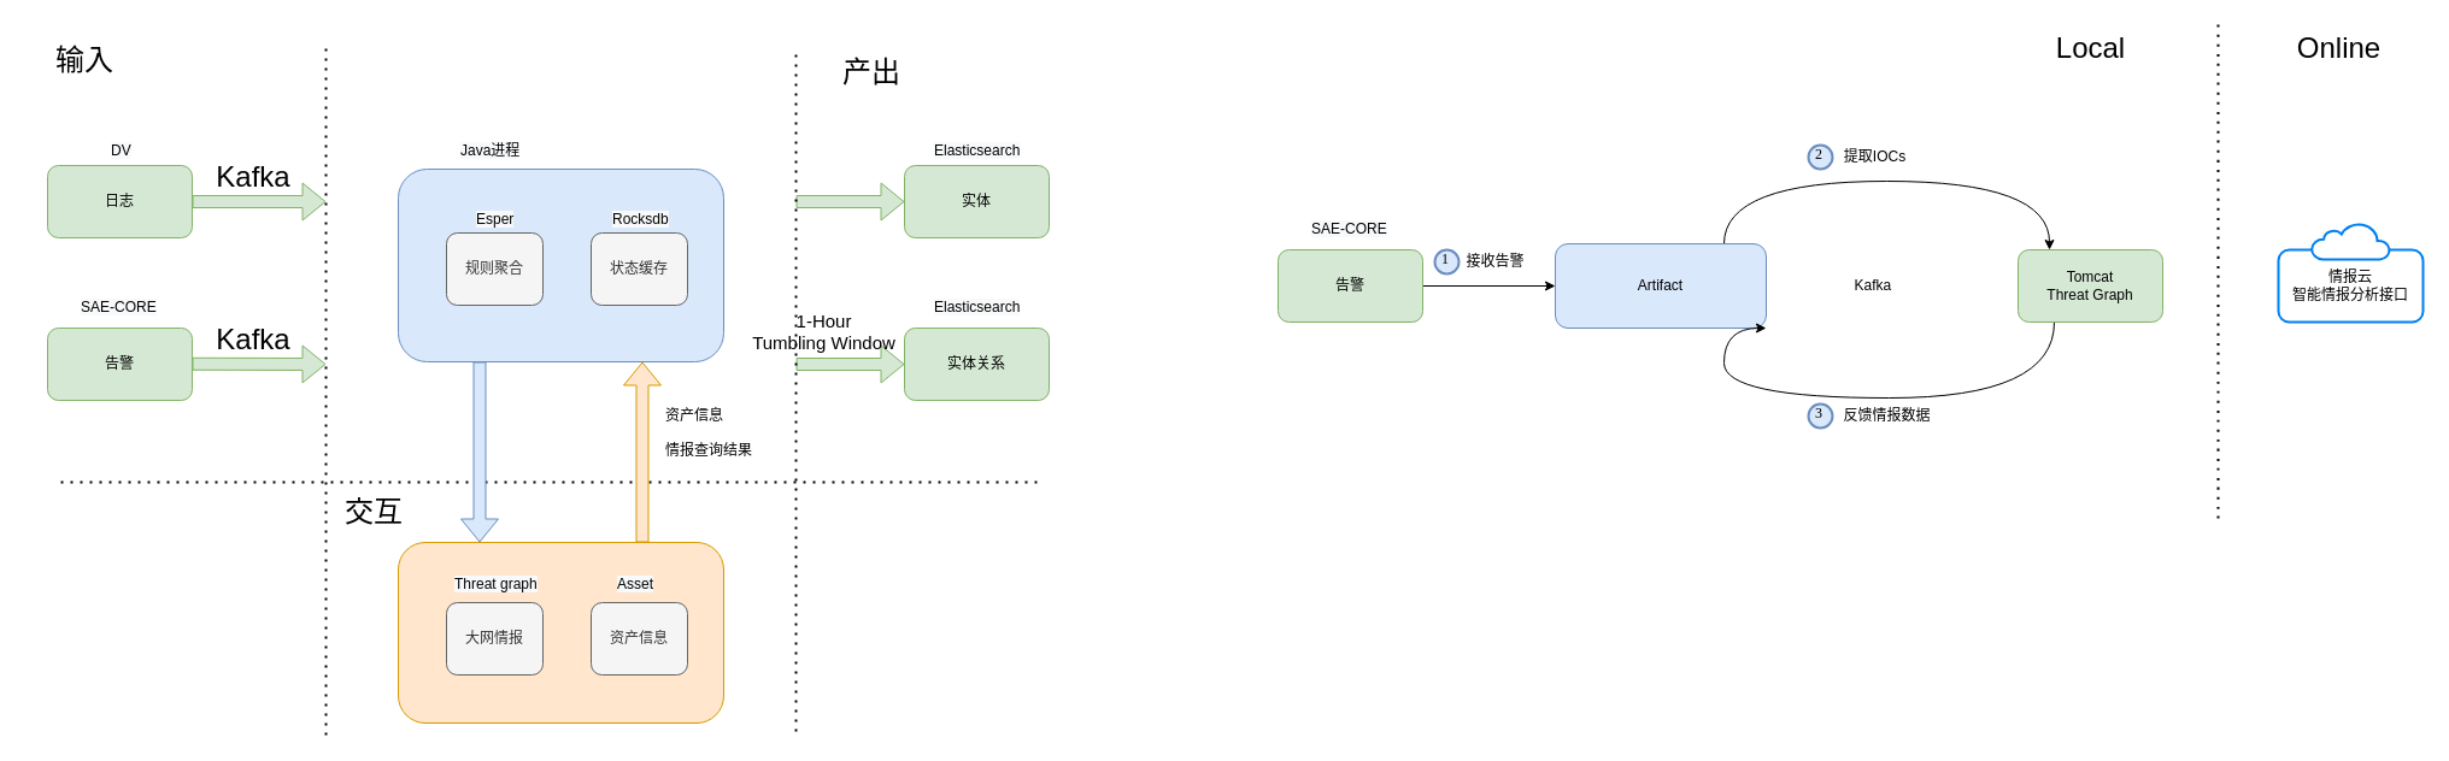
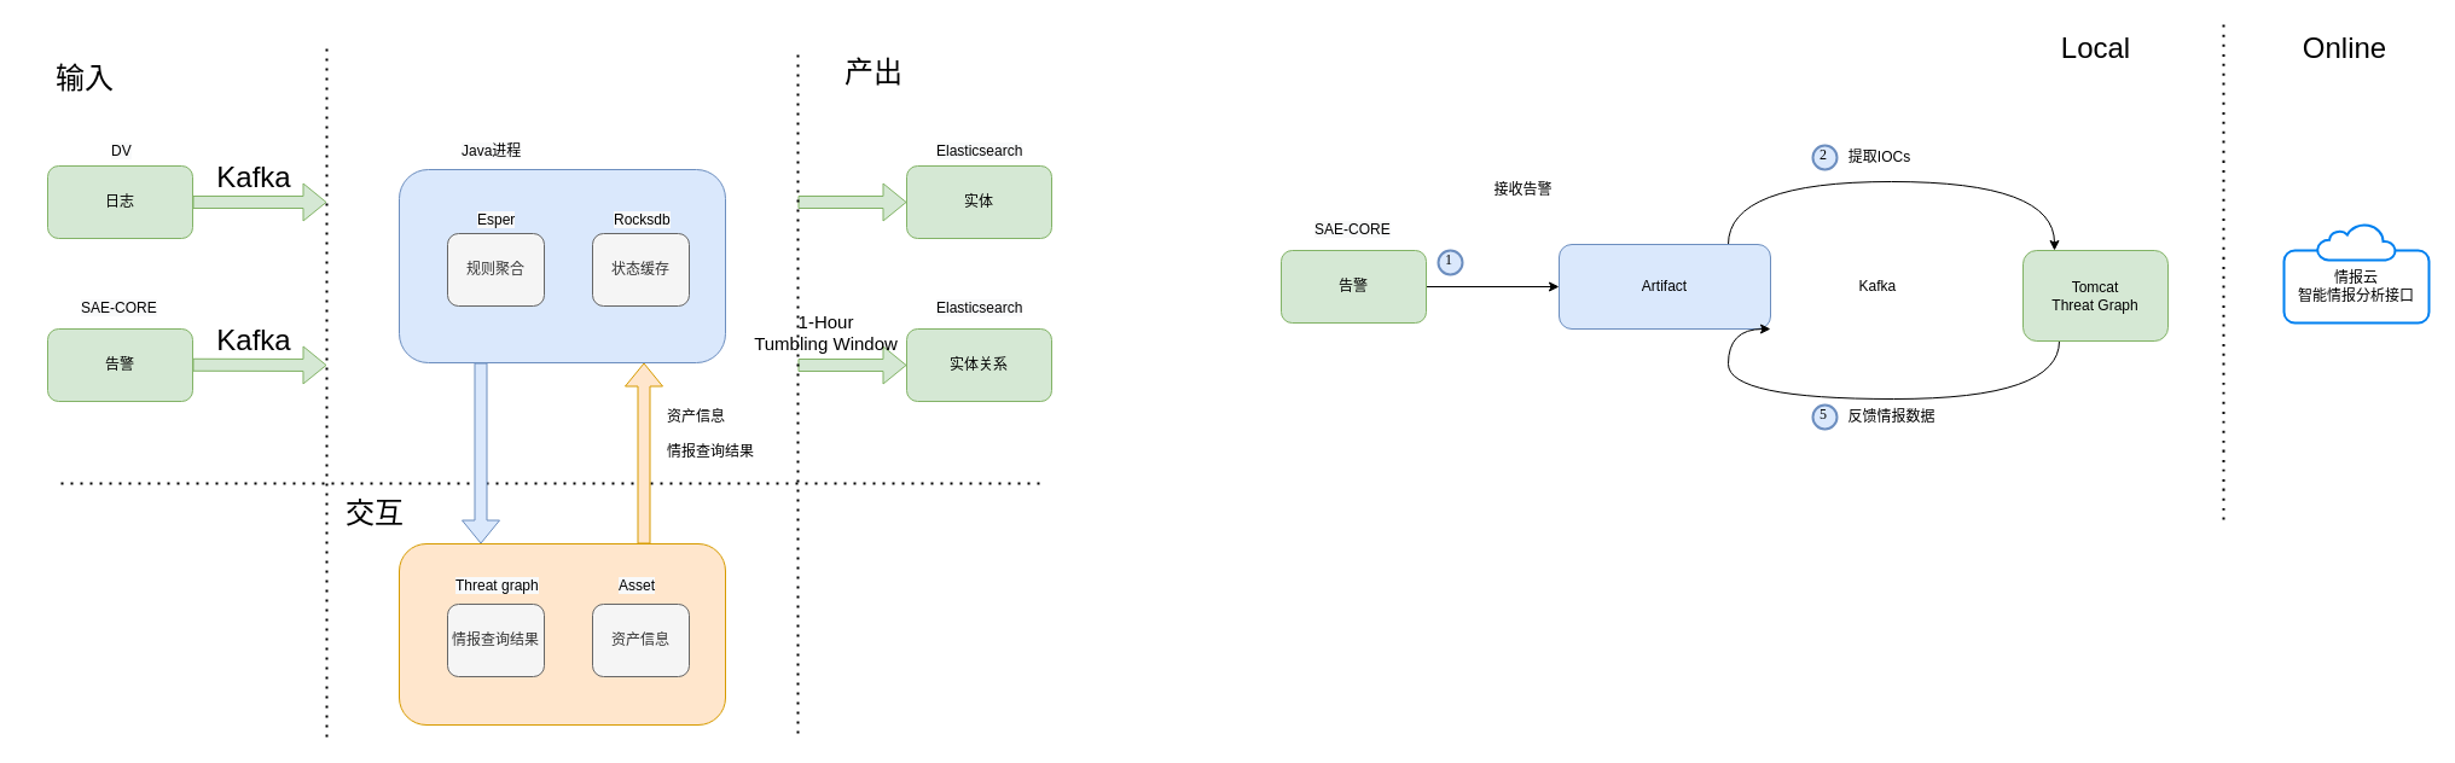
- <mxCell id="4" value="输入" style="text;html=1;strokeColor=none;fillColor=none;align=center;verticalAlign=middle;whiteSpace=wrap;rounded=0;fontSize=24;" parent="1" vertex="1"><mxGeometry y="40" width="100" height="20" as="geometry" x="20" /></mxCell>
+ <mxCell id="4" value="输入" style="text;html=1;strokeColor=none;fillColor=none;align=center;verticalAlign=middle;whiteSpace=wrap;rounded=0;fontSize=24;" parent="1" vertex="1"><mxGeometry x="20" y="55" width="100" height="20" as="geometry" /></mxCell>
- <mxCell id="43" value="接收告警" style="text;html=1;align=center;verticalAlign=middle;resizable=0;points=[];autosize=1;" vertex="1" parent="1"><mxGeometry x="1210" y="207" width="60" height="20" as="geometry" /></mxCell>
+ <mxCell id="43" value="接收告警" style="text;html=1;align=center;verticalAlign=middle;resizable=0;points=[];autosize=1;" vertex="1" parent="1"><mxGeometry x="1230" y="147" width="60" height="20" as="geometry" /></mxCell>
- <mxCell id="45" value="Tomcat&lt;br&gt;Threat Graph" style="rounded=1;whiteSpace=wrap;html=1;fillColor=#d5e8d4;strokeColor=#82b366;" vertex="1" parent="1"><mxGeometry x="1674" y="207" width="120" height="60" as="geometry" /></mxCell>
+ <mxCell id="45" value="Tomcat&lt;br&gt;Threat Graph" style="rounded=1;whiteSpace=wrap;html=1;fillColor=#d5e8d4;strokeColor=#82b366;" vertex="1" parent="1"><mxGeometry x="1674" y="207" width="120" height="75" as="geometry" /></mxCell>
- <mxCell id="53" value="3" style="ellipse;whiteSpace=wrap;html=1;aspect=fixed;strokeWidth=2;fontFamily=Tahoma;spacingBottom=4;spacingRight=2;strokeColor=#6c8ebf;fontSize=12;fillColor=#dae8fc;" vertex="1" parent="1"><mxGeometry x="1500" y="335" width="20" height="20" as="geometry" /></mxCell>
+ <mxCell id="53" value="5" style="ellipse;whiteSpace=wrap;html=1;aspect=fixed;strokeWidth=2;fontFamily=Tahoma;spacingBottom=4;spacingRight=2;strokeColor=#6c8ebf;fontSize=12;fillColor=#dae8fc;" vertex="1" parent="1"><mxGeometry x="1500" y="335" width="20" height="20" as="geometry" /></mxCell>
- <mxCell id="24" value="大网情报" style="rounded=1;whiteSpace=wrap;html=1;fillColor=#f5f5f5;strokeColor=#666666;fontColor=#333333;" parent="1" vertex="1"><mxGeometry x="370" y="500" width="80" height="60" as="geometry" /></mxCell>
+ <mxCell id="24" value="情报查询结果" style="rounded=1;whiteSpace=wrap;html=1;fillColor=#f5f5f5;strokeColor=#666666;fontColor=#333333;" parent="1" vertex="1"><mxGeometry x="370" y="500" width="80" height="60" as="geometry" /></mxCell>
